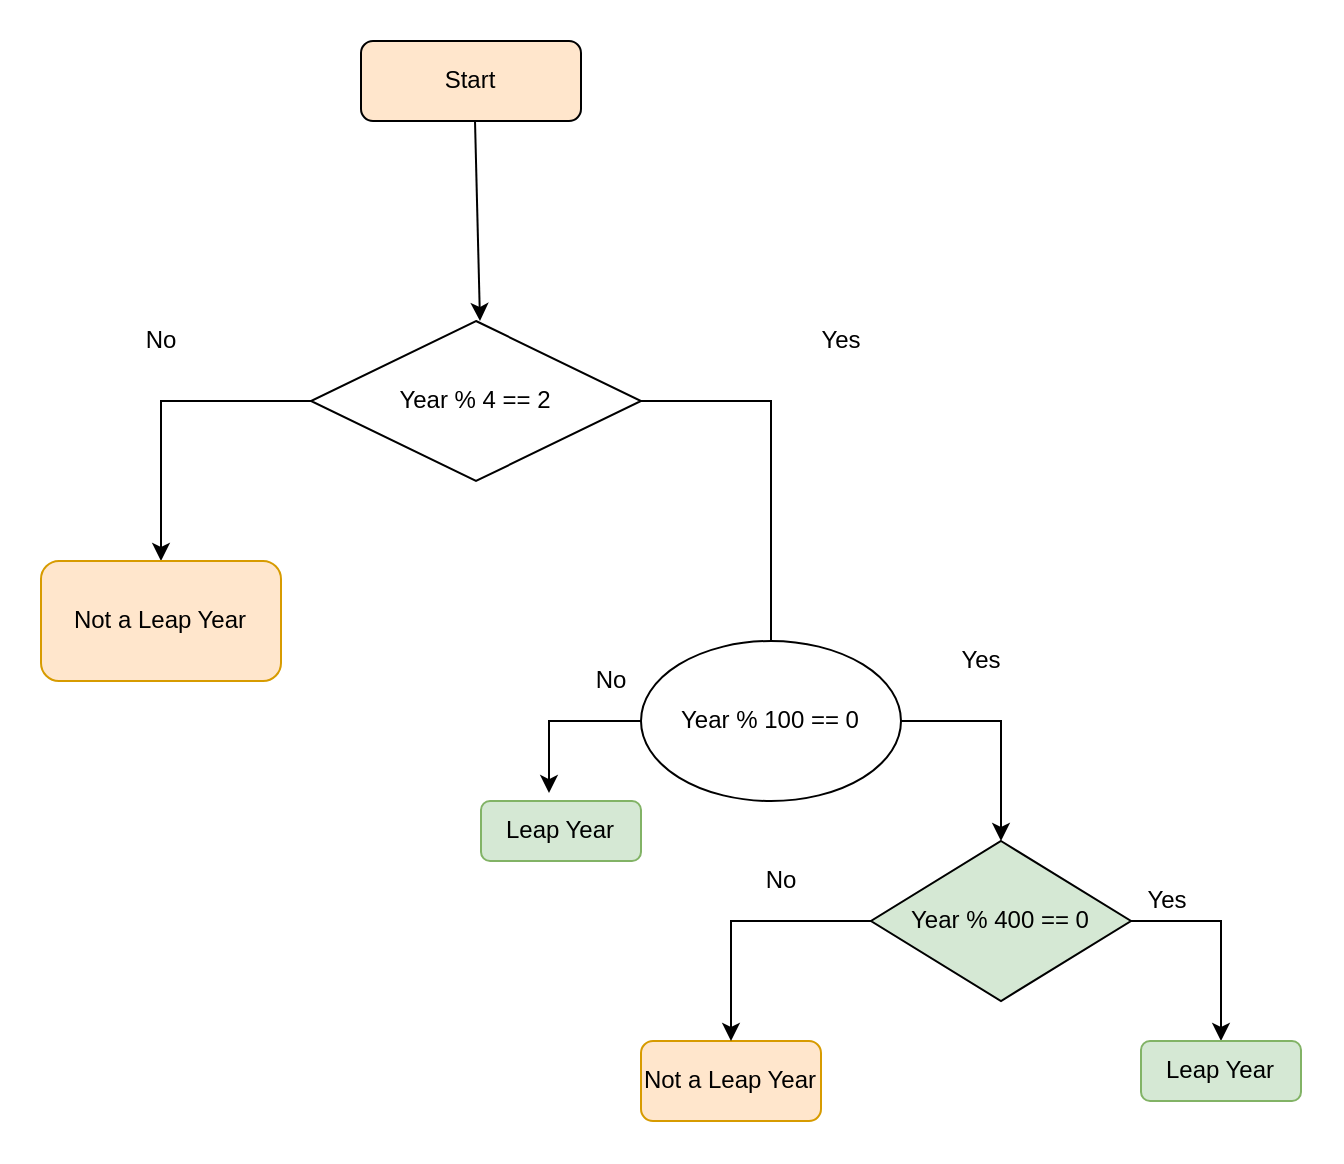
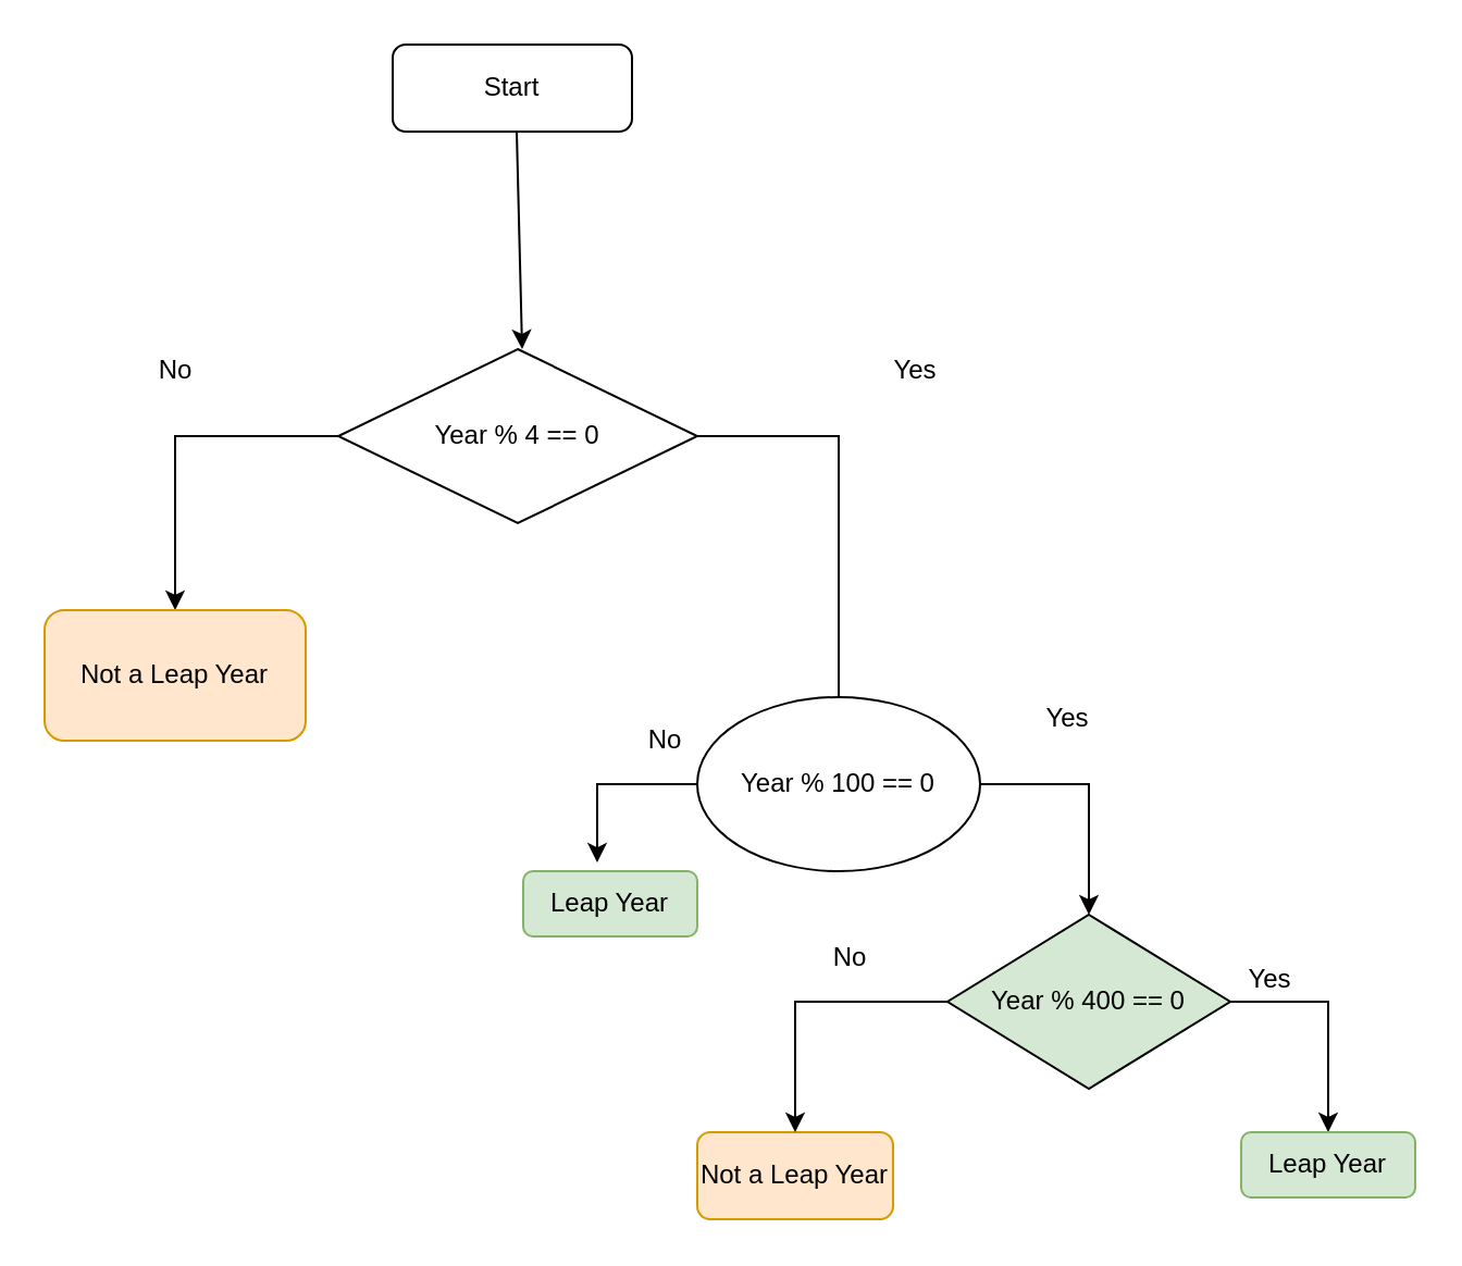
- <mxCell id="2" value="Start" style="rounded=1;whiteSpace=wrap;html=1;fillColor=#ffe6cc;" vertex="1" parent="1"><mxGeometry x="180" y="20" width="110" height="40" as="geometry" /></mxCell>
+ <mxCell id="2" value="Start" style="rounded=1;whiteSpace=wrap;html=1;" vertex="1" parent="1"><mxGeometry x="180" y="20" width="110" height="40" as="geometry" /></mxCell>
- <mxCell id="4" value="Year % 4 == 2" style="rhombus;whiteSpace=wrap;html=1;" vertex="1" parent="1"><mxGeometry x="155" y="160" width="165" height="80" as="geometry" /></mxCell>
+ <mxCell id="4" value="Year % 4 == 0" style="rhombus;whiteSpace=wrap;html=1;" vertex="1" parent="1"><mxGeometry x="155" y="160" width="165" height="80" as="geometry" /></mxCell>
